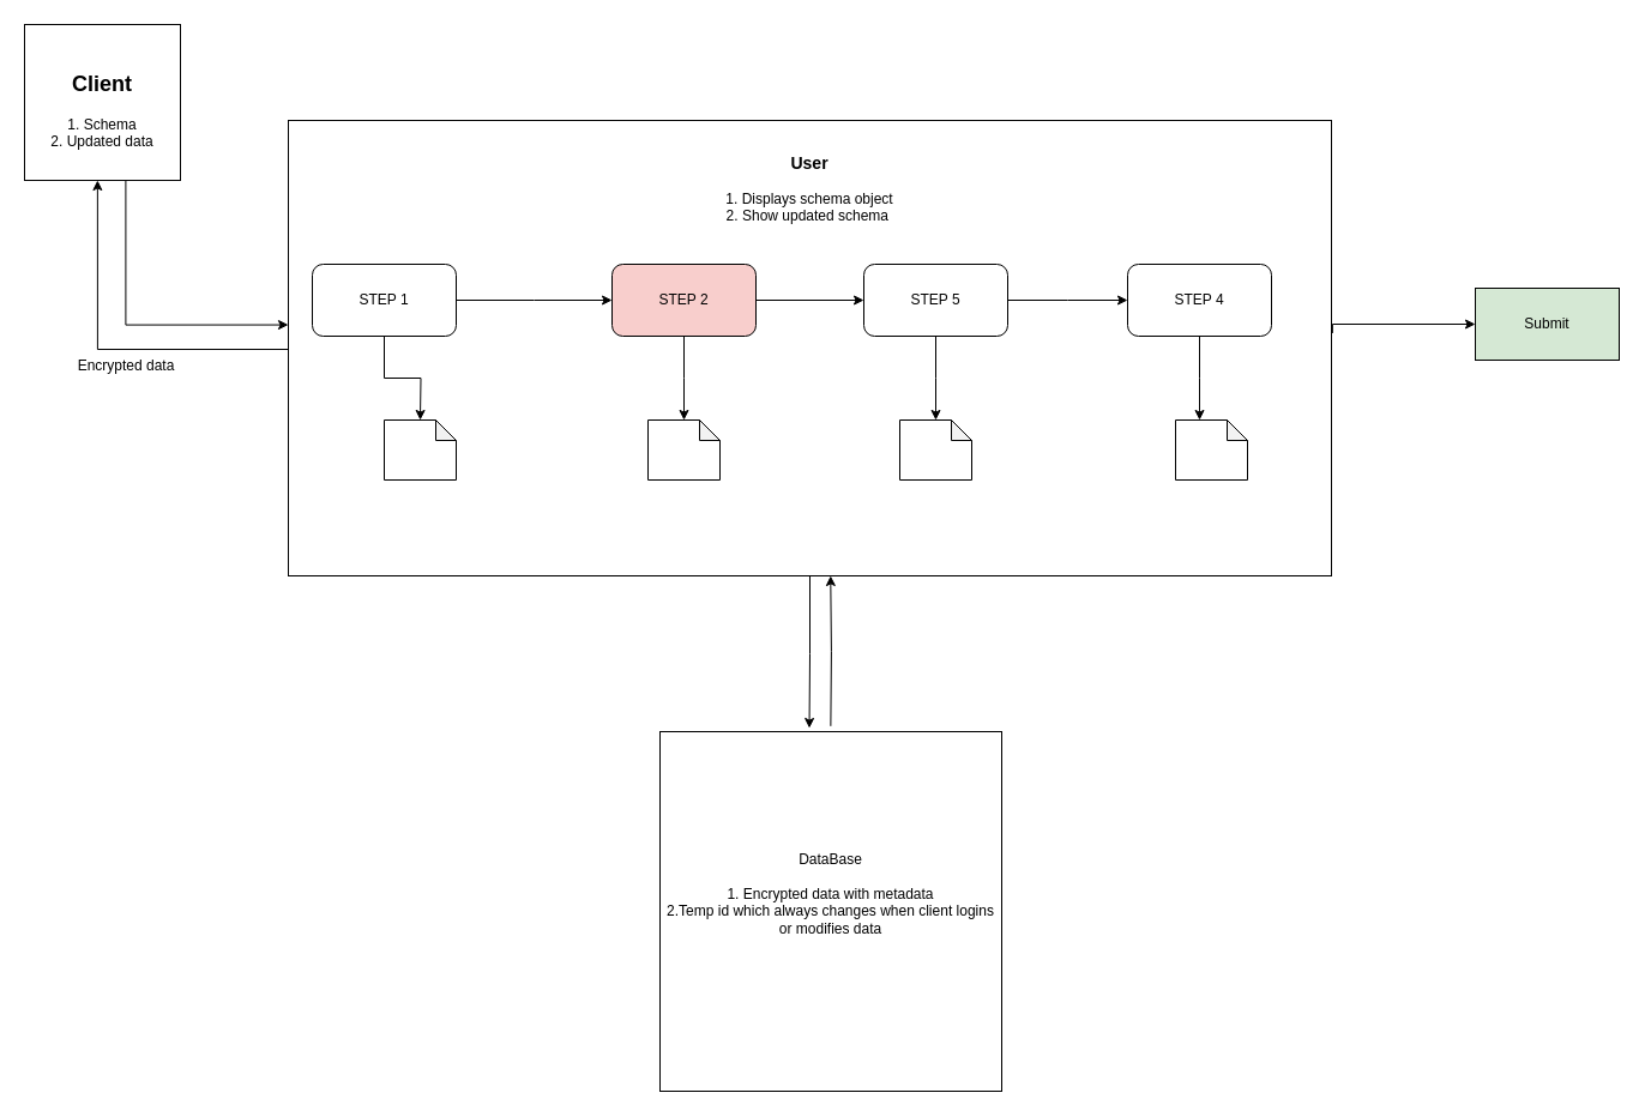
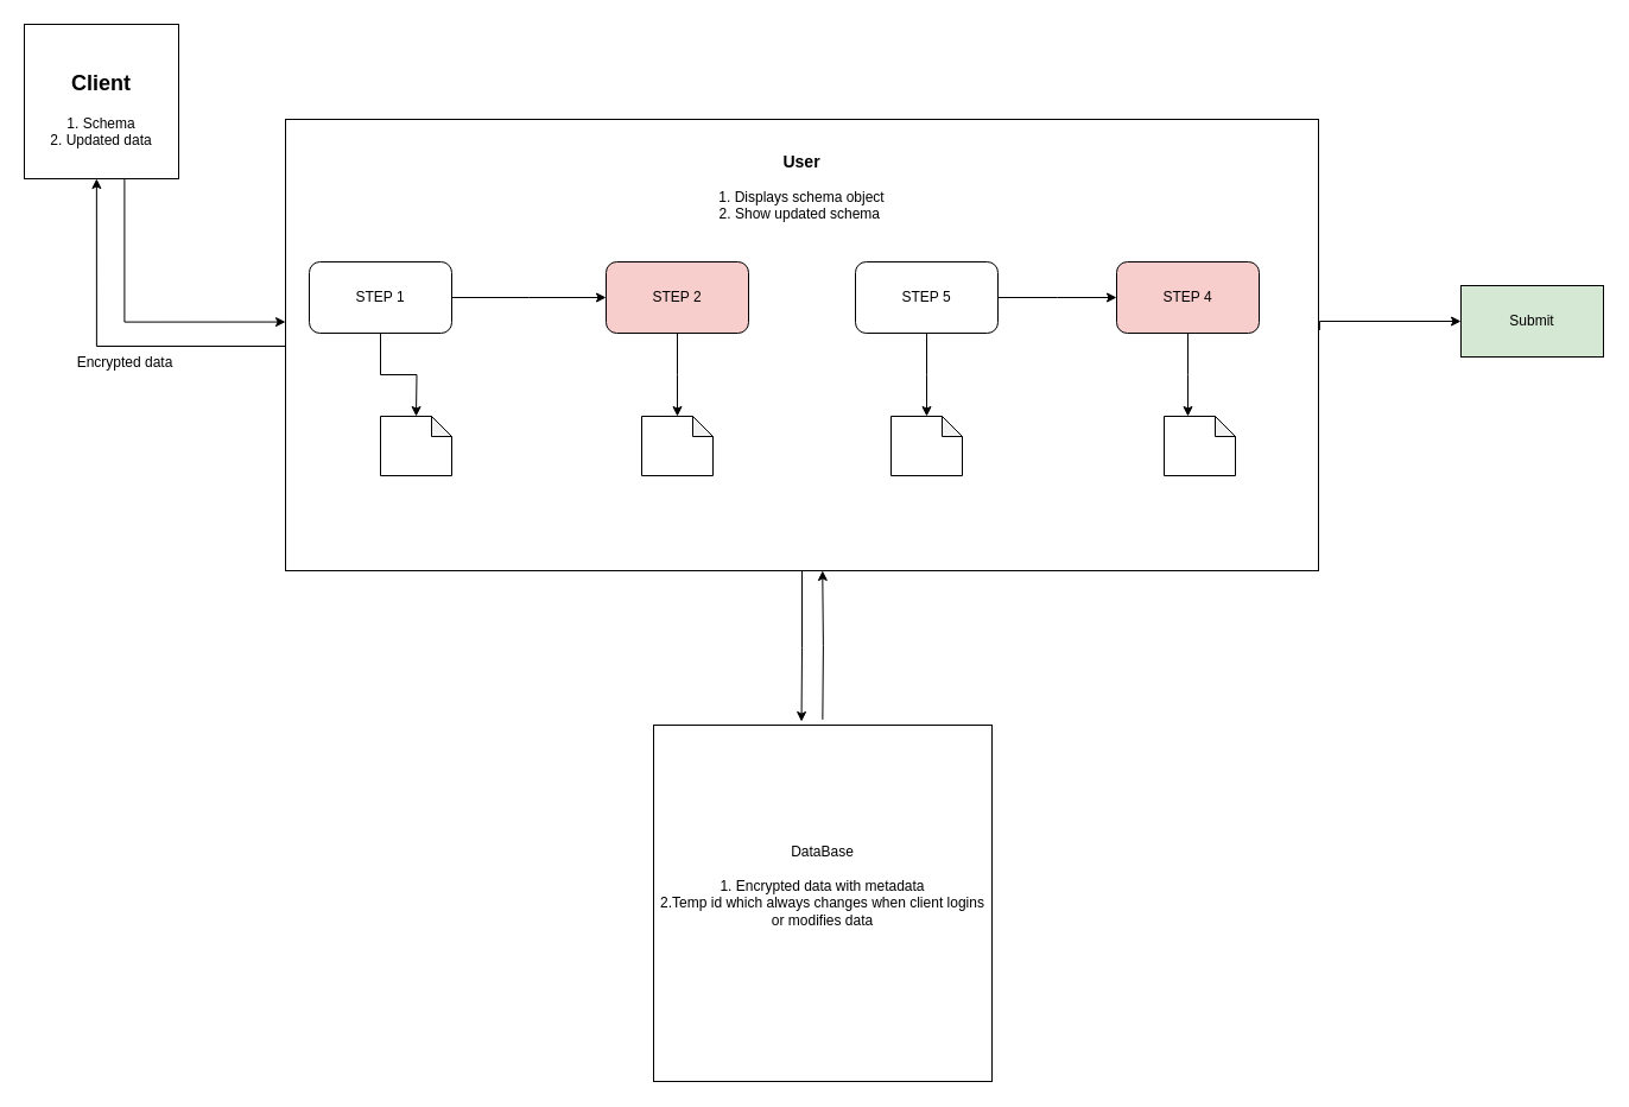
- <mxCell id="5" value="" style="edgeStyle=orthogonalEdgeStyle;rounded=0;orthogonalLoop=1;jettySize=auto;html=1;" edge="1" parent="1" source="7" target="11"><mxGeometry relative="1" as="geometry" /></mxCell>
- <mxCell id="13" value="STEP 4" style="rounded=1;whiteSpace=wrap;html=1;" vertex="1" parent="1"><mxGeometry x="940" y="220" width="120" height="60" as="geometry" /></mxCell>
+ <mxCell id="13" value="STEP 4" style="rounded=1;whiteSpace=wrap;html=1;fillColor=#f8cecc;" vertex="1" parent="1"><mxGeometry x="940" y="220" width="120" height="60" as="geometry" /></mxCell>
